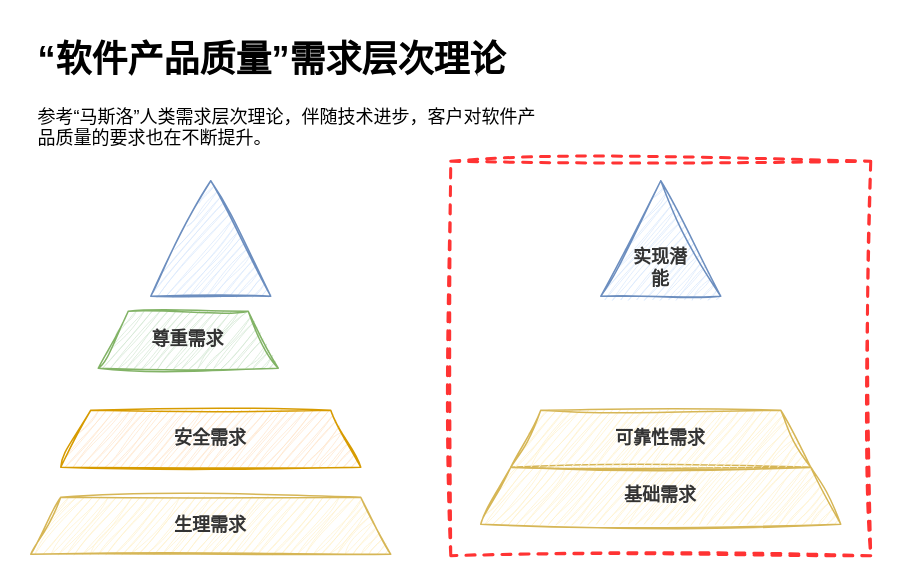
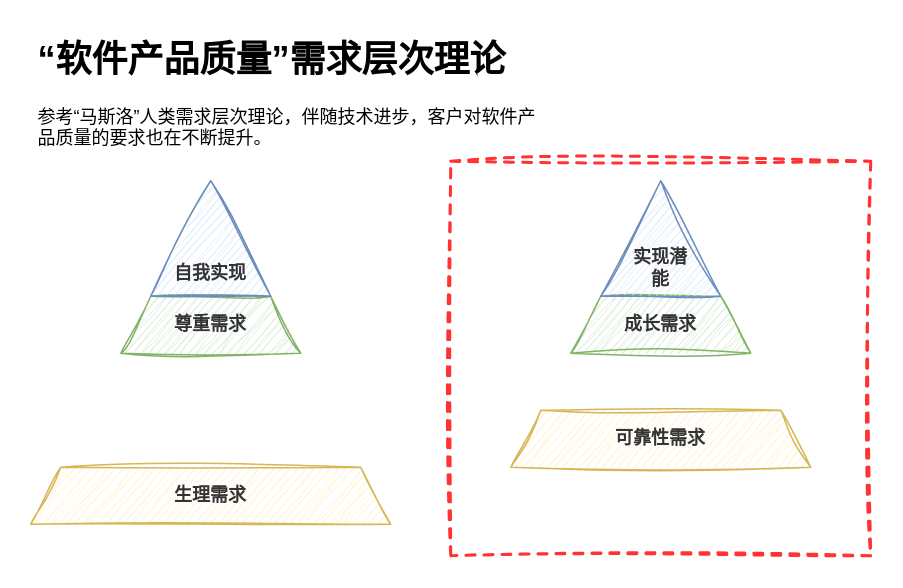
+ <mxCell id="12" value="自我实现" style="text;html=1;align=center;verticalAlign=middle;whiteSpace=wrap;rounded=0;fontStyle=1;fontColor=#333333;fontSize=12;sketch=1;curveFitting=1;jiggle=2;" parent="1" vertex="1"><mxGeometry x="110" y="167" width="60" height="30" as="geometry" /></mxCell>
+ <mxCell id="10" value="成长需求" style="shape=trapezoid;perimeter=trapezoidPerimeter;whiteSpace=wrap;html=1;fixedSize=1;fillColor=#d5e8d4;strokeColor=#82b366;fontStyle=1;fontColor=#333333;fontSize=12;sketch=1;curveFitting=1;jiggle=2;" parent="1" vertex="1"><mxGeometry x="380" y="197" width="120" height="38" as="geometry" /></mxCell>
- <mxCell id="6" value="尊重需求" style="shape=trapezoid;perimeter=trapezoidPerimeter;whiteSpace=wrap;html=1;fixedSize=1;fillColor=#d5e8d4;strokeColor=#82b366;fontStyle=1;fontColor=#333333;fontSize=12;sketch=1;curveFitting=1;jiggle=2;" parent="1" vertex="1"><mxGeometry x="65" y="207" width="120" height="38" as="geometry" /></mxCell>
+ <mxCell id="6" value="尊重需求" style="shape=trapezoid;perimeter=trapezoidPerimeter;whiteSpace=wrap;html=1;fixedSize=1;fillColor=#d5e8d4;strokeColor=#82b366;fontStyle=1;fontColor=#333333;fontSize=12;sketch=1;curveFitting=1;jiggle=2;" parent="1" vertex="1"><mxGeometry x="80" y="197" width="120" height="38" as="geometry" /></mxCell>
- <mxCell id="5" value="安全需求" style="shape=trapezoid;perimeter=trapezoidPerimeter;whiteSpace=wrap;html=1;fixedSize=1;fillColor=#ffe6cc;strokeColor=#d79b00;fontStyle=1;fontColor=#333333;fontSize=12;sketch=1;curveFitting=1;jiggle=2;" parent="1" vertex="1"><mxGeometry x="40" y="273" width="200" height="38" as="geometry" /></mxCell>
- <mxCell id="8" value="基础需求" style="shape=trapezoid;perimeter=trapezoidPerimeter;whiteSpace=wrap;html=1;fixedSize=1;fillColor=#fff2cc;strokeColor=#d6b656;fontStyle=1;fontColor=#333333;fontSize=12;sketch=1;curveFitting=1;jiggle=2;" parent="1" vertex="1"><mxGeometry x="320" y="311" width="240" height="38" as="geometry" /></mxCell>
- <mxCell id="4" value="生理需求" style="shape=trapezoid;perimeter=trapezoidPerimeter;whiteSpace=wrap;html=1;fixedSize=1;fillColor=#fff2cc;strokeColor=#d6b656;fontStyle=1;fontColor=#333333;fontSize=12;sketch=1;curveFitting=1;jiggle=2;" parent="1" vertex="1"><mxGeometry x="20" y="331" width="240" height="38" as="geometry" /></mxCell>
+ <mxCell id="4" value="生理需求" style="shape=trapezoid;perimeter=trapezoidPerimeter;whiteSpace=wrap;html=1;fixedSize=1;fillColor=#fff2cc;strokeColor=#d6b656;fontStyle=1;fontColor=#333333;fontSize=12;sketch=1;curveFitting=1;jiggle=2;" parent="1" vertex="1"><mxGeometry x="20" y="311" width="240" height="38" as="geometry" /></mxCell>
